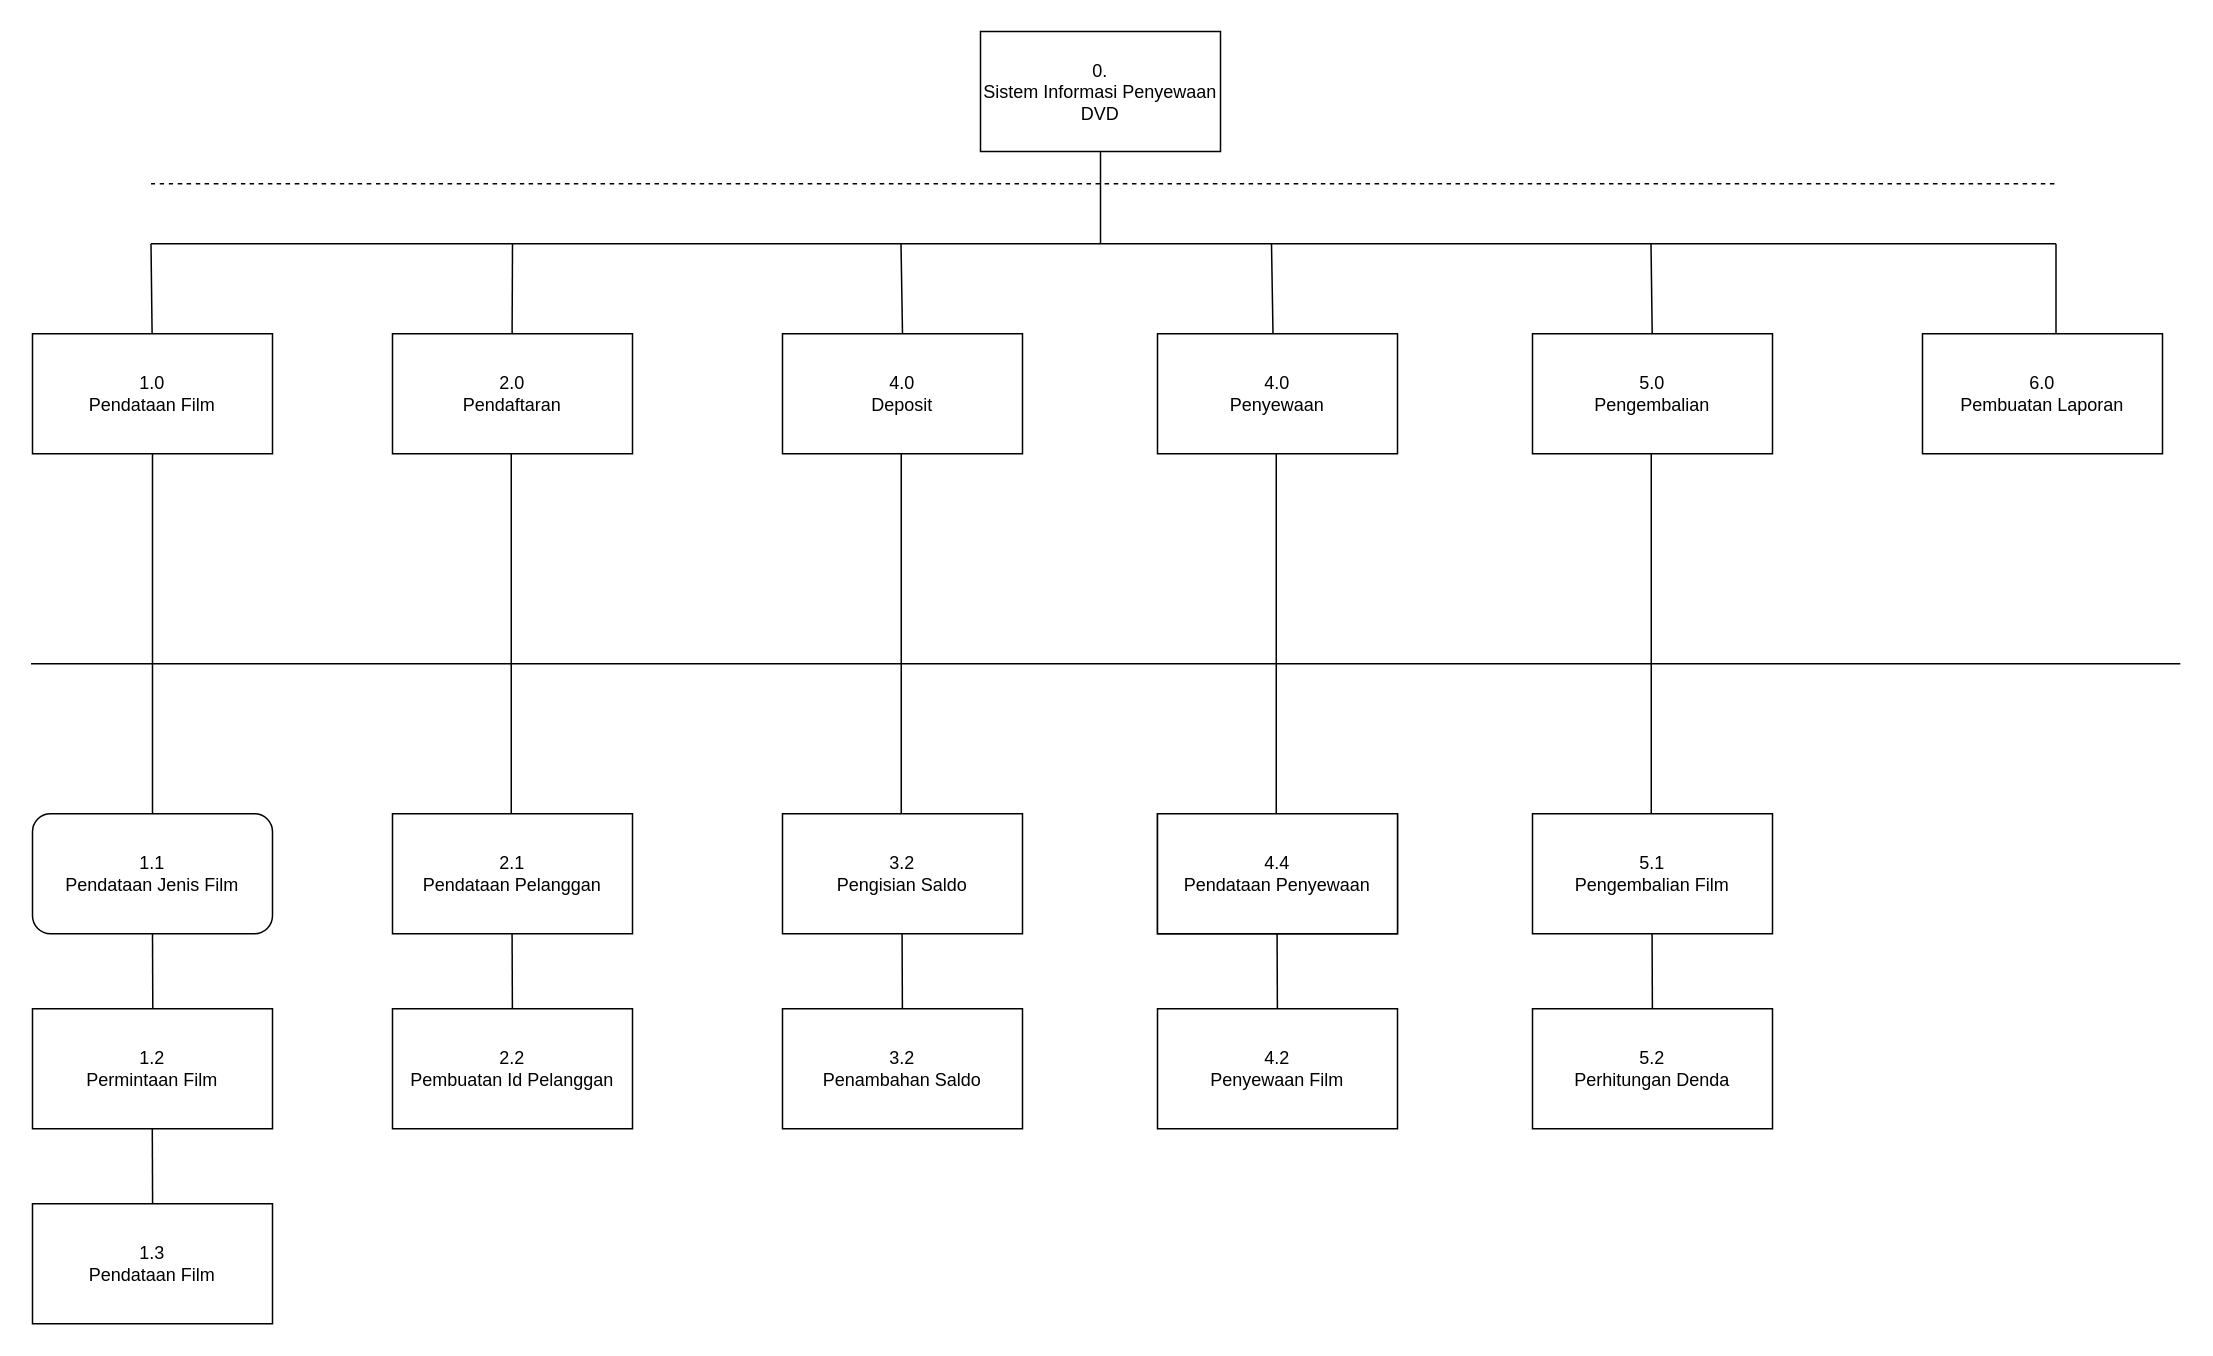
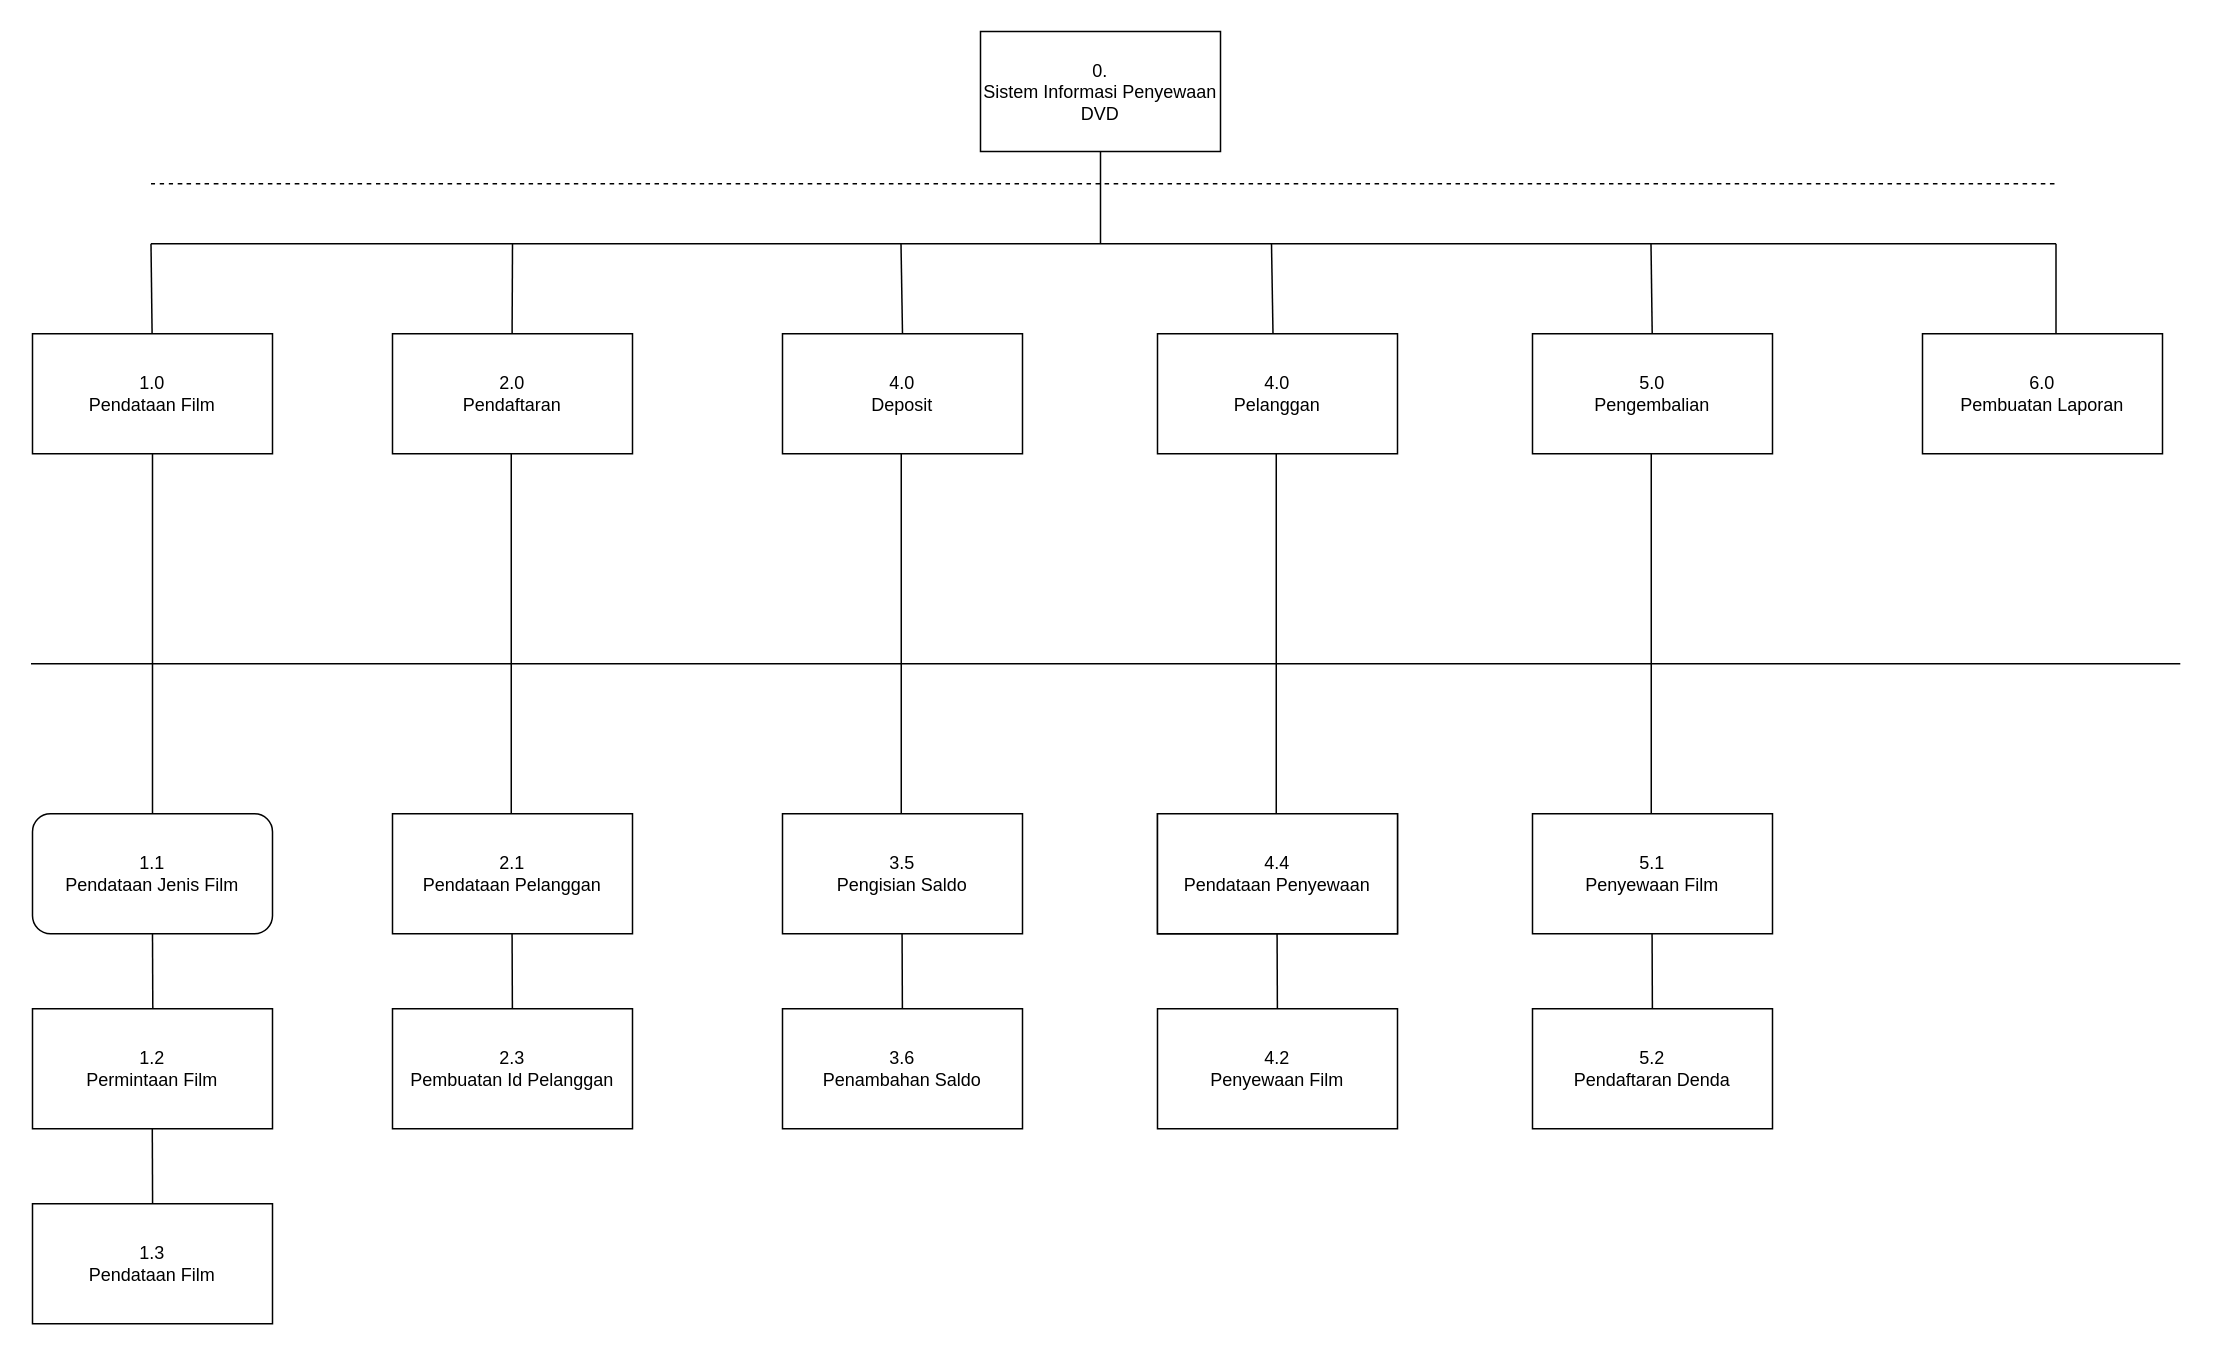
- <mxCell id="9" value="4.0&lt;br&gt;Penyewaan" style="rounded=0;whiteSpace=wrap;html=1;hachureGap=4;fillColor=default;" vertex="1" parent="1"><mxGeometry x="771" y="222" width="160" height="80" as="geometry" /></mxCell>
+ <mxCell id="9" value="4.0&lt;br&gt;Pelanggan" style="rounded=0;whiteSpace=wrap;html=1;hachureGap=4;fillColor=default;" vertex="1" parent="1"><mxGeometry x="771" y="222" width="160" height="80" as="geometry" /></mxCell>
- <mxCell id="24" value="3.2&lt;br&gt;Pengisian Saldo" style="rounded=0;whiteSpace=wrap;html=1;hachureGap=4;fillColor=default;" vertex="1" parent="1"><mxGeometry x="521" y="542" width="160" height="80" as="geometry" /></mxCell>
+ <mxCell id="24" value="3.5&lt;br&gt;Pengisian Saldo" style="rounded=0;whiteSpace=wrap;html=1;hachureGap=4;fillColor=default;" vertex="1" parent="1"><mxGeometry x="521" y="542" width="160" height="80" as="geometry" /></mxCell>
- <mxCell id="29" value="5.1&lt;br&gt;Pengembalian Film" style="rounded=0;whiteSpace=wrap;html=1;hachureGap=4;fillColor=default;" vertex="1" parent="1"><mxGeometry x="1021" y="542" width="160" height="80" as="geometry" /></mxCell>
+ <mxCell id="29" value="5.1&lt;br&gt;Penyewaan Film" style="rounded=0;whiteSpace=wrap;html=1;hachureGap=4;fillColor=default;" vertex="1" parent="1"><mxGeometry x="1021" y="542" width="160" height="80" as="geometry" /></mxCell>
- <mxCell id="23" value="2.2&lt;br&gt;Pembuatan Id Pelanggan" style="rounded=0;whiteSpace=wrap;html=1;hachureGap=4;fillColor=default;" vertex="1" parent="1"><mxGeometry x="261" y="672" width="160" height="80" as="geometry" /></mxCell>
+ <mxCell id="23" value="2.3&lt;br&gt;Pembuatan Id Pelanggan" style="rounded=0;whiteSpace=wrap;html=1;hachureGap=4;fillColor=default;" vertex="1" parent="1"><mxGeometry x="261" y="672" width="160" height="80" as="geometry" /></mxCell>
- <mxCell id="25" value="3.2&lt;br&gt;Penambahan Saldo" style="rounded=0;whiteSpace=wrap;html=1;hachureGap=4;fillColor=default;" vertex="1" parent="1"><mxGeometry x="521" y="672" width="160" height="80" as="geometry" /></mxCell>
+ <mxCell id="25" value="3.6&lt;br&gt;Penambahan Saldo" style="rounded=0;whiteSpace=wrap;html=1;hachureGap=4;fillColor=default;" vertex="1" parent="1"><mxGeometry x="521" y="672" width="160" height="80" as="geometry" /></mxCell>
- <mxCell id="30" value="5.2&lt;br&gt;Perhitungan Denda" style="rounded=0;whiteSpace=wrap;html=1;hachureGap=4;fillColor=default;" vertex="1" parent="1"><mxGeometry x="1021" y="672" width="160" height="80" as="geometry" /></mxCell>
+ <mxCell id="30" value="5.2&lt;br&gt;Pendaftaran Denda" style="rounded=0;whiteSpace=wrap;html=1;hachureGap=4;fillColor=default;" vertex="1" parent="1"><mxGeometry x="1021" y="672" width="160" height="80" as="geometry" /></mxCell>
